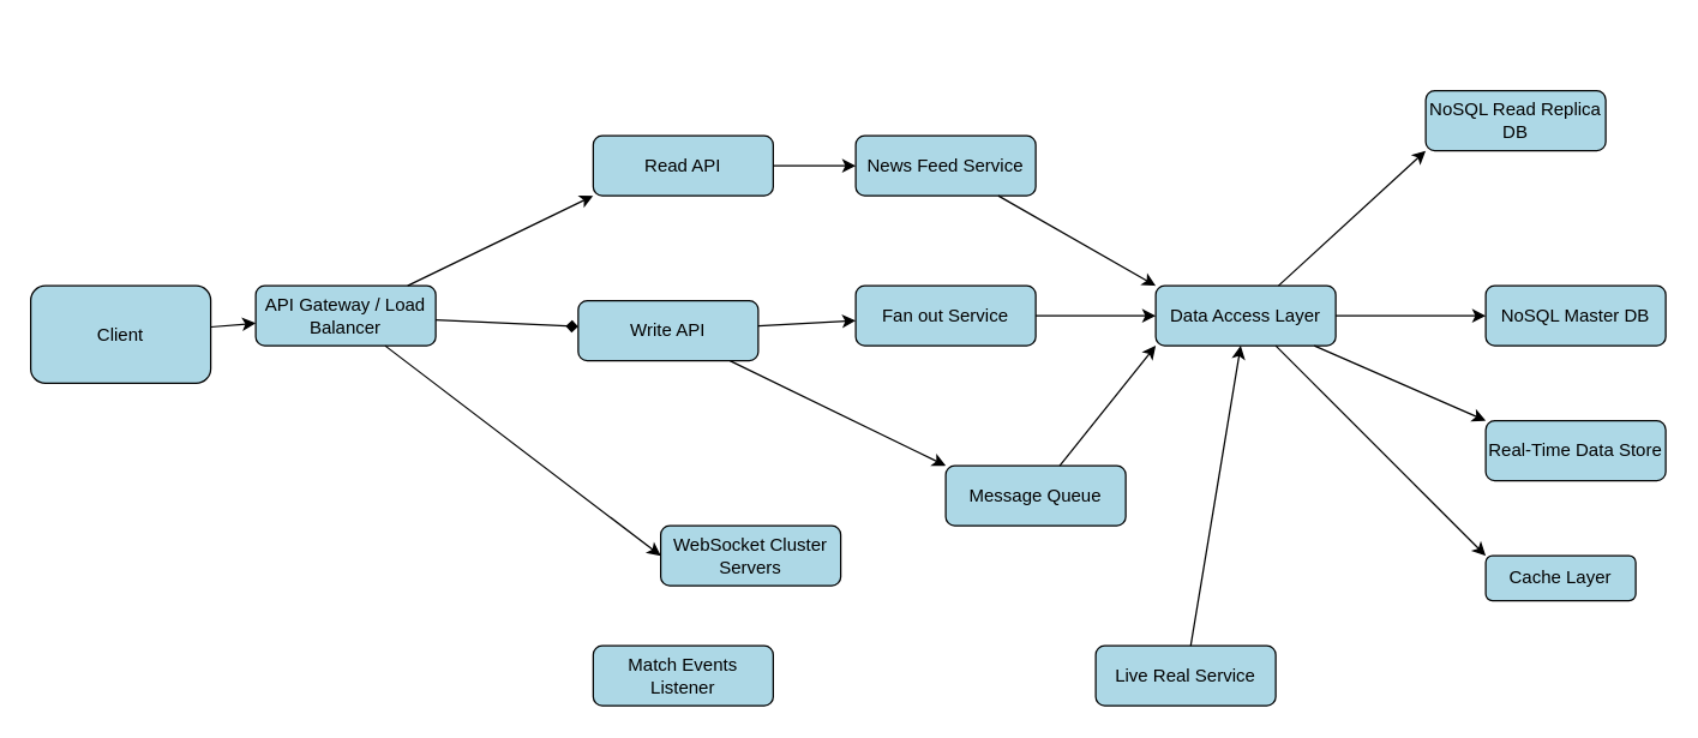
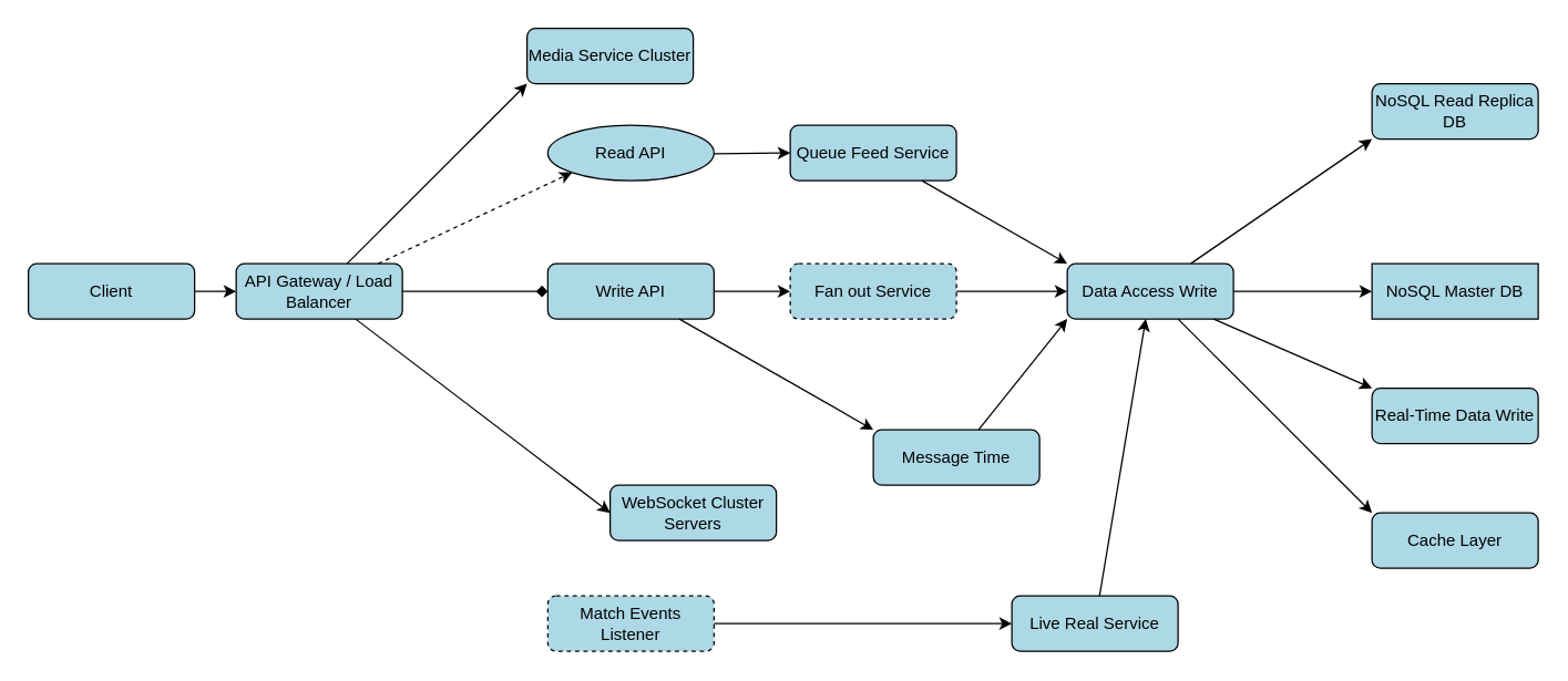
+ <mxCell id="8" value="Media Service Cluster" style="rounded=1;whiteSpace=wrap;html=1;fillColor=lightblue;strokeColor=black;" parent="1" vertex="1"><mxGeometry x="380" y="20" width="120" height="40" as="geometry" /></mxCell>
- <mxCell id="13" value="NoSQL Read Replica DB" style="rounded=1;whiteSpace=wrap;html=1;fillColor=lightblue;strokeColor=black;" parent="1" vertex="1"><mxGeometry x="950" y="60" width="120" height="40" as="geometry" /></mxCell>
+ <mxCell id="13" value="NoSQL Read Replica DB" style="rounded=1;whiteSpace=wrap;html=1;fillColor=lightblue;strokeColor=black;" parent="1" vertex="1"><mxGeometry x="990" y="60" width="120" height="40" as="geometry" /></mxCell>
- <mxCell id="4" value="Read API" style="rounded=1;whiteSpace=wrap;html=1;fillColor=lightblue;strokeColor=black;" parent="1" vertex="1"><mxGeometry x="395" y="90" width="120" height="40" as="geometry" /></mxCell>
+ <mxCell id="4" value="Read API" style="ellipse;whiteSpace=wrap;html=1;fillColor=lightblue;strokeColor=black;" parent="1" vertex="1"><mxGeometry x="395" y="90" width="120" height="40" as="geometry" /></mxCell>
- <mxCell id="9" value="News Feed Service" style="rounded=1;whiteSpace=wrap;html=1;fillColor=lightblue;strokeColor=black;" parent="1" vertex="1"><mxGeometry x="570" y="90" width="120" height="40" as="geometry" /></mxCell>
+ <mxCell id="9" value="Queue Feed Service" style="rounded=1;whiteSpace=wrap;html=1;fillColor=lightblue;strokeColor=black;" parent="1" vertex="1"><mxGeometry x="570" y="90" width="120" height="40" as="geometry" /></mxCell>
+ <mxCell id="22" style="entryX=0;entryY=1;entryDx=0;entryDy=0;" parent="1" source="3" target="8" edge="1"><mxGeometry relative="1" as="geometry" /></mxCell>
- <mxCell id="19" style="entryX=0;entryY=1;entryDx=0;entryDy=0;" parent="1" source="3" target="4" edge="1"><mxGeometry relative="1" as="geometry"><mxPoint x="390" y="140" as="targetPoint" /></mxGeometry></mxCell>
+ <mxCell id="19" style="entryX=0;entryY=1;entryDx=0;entryDy=0;dashed=1;" parent="1" source="3" target="4" edge="1"><mxGeometry relative="1" as="geometry"><mxPoint x="390" y="140" as="targetPoint" /></mxGeometry></mxCell>
- <mxCell id="10" value="Fan out Service" style="rounded=1;whiteSpace=wrap;html=1;fillColor=lightblue;strokeColor=black;" parent="1" vertex="1"><mxGeometry x="570" y="190" width="120" height="40" as="geometry" /></mxCell>
+ <mxCell id="10" value="Fan out Service" style="rounded=1;whiteSpace=wrap;html=1;fillColor=lightblue;strokeColor=black;dashed=1;" parent="1" vertex="1"><mxGeometry x="570" y="190" width="120" height="40" as="geometry" /></mxCell>
- <mxCell id="12" value="Data Access Layer" style="rounded=1;whiteSpace=wrap;html=1;fillColor=lightblue;strokeColor=black;" parent="1" vertex="1"><mxGeometry x="770" y="190" width="120" height="40" as="geometry" /></mxCell>
+ <mxCell id="12" value="Data Access Write" style="rounded=1;whiteSpace=wrap;html=1;fillColor=lightblue;strokeColor=black;" parent="1" vertex="1"><mxGeometry x="770" y="190" width="120" height="40" as="geometry" /></mxCell>
- <mxCell id="14" value="NoSQL Master DB" style="rounded=1;whiteSpace=wrap;html=1;fillColor=lightblue;strokeColor=black;" parent="1" vertex="1"><mxGeometry x="990" y="190" width="120" height="40" as="geometry" /></mxCell>
+ <mxCell id="14" value="NoSQL Master DB" style="whiteSpace=wrap;html=1;fillColor=lightblue;strokeColor=black;rounded=0;" parent="1" vertex="1"><mxGeometry x="990" y="190" width="120" height="40" as="geometry" /></mxCell>
- <mxCell id="5" value="Write API" style="rounded=1;whiteSpace=wrap;html=1;fillColor=lightblue;strokeColor=black;" parent="1" vertex="1"><mxGeometry x="385" y="200" width="120" height="40" as="geometry" /></mxCell>
+ <mxCell id="5" value="Write API" style="rounded=1;whiteSpace=wrap;html=1;fillColor=lightblue;strokeColor=black;" parent="1" vertex="1"><mxGeometry x="395" y="190" width="120" height="40" as="geometry" /></mxCell>
- <mxCell id="2" value="Client" style="rounded=1;whiteSpace=wrap;html=1;fillColor=lightblue;strokeColor=black;" parent="1" vertex="1"><mxGeometry x="20" y="190" width="120" height="65" as="geometry" /></mxCell>
+ <mxCell id="2" value="Client" style="rounded=1;whiteSpace=wrap;html=1;fillColor=lightblue;strokeColor=black;" parent="1" vertex="1"><mxGeometry x="20" y="190" width="120" height="40" as="geometry" /></mxCell>
- <mxCell id="15" value="Real-Time Data Store" style="rounded=1;whiteSpace=wrap;html=1;fillColor=lightblue;strokeColor=black;" parent="1" vertex="1"><mxGeometry x="990" y="280" width="120" height="40" as="geometry" /></mxCell>
+ <mxCell id="15" value="Real-Time Data Write" style="rounded=1;whiteSpace=wrap;html=1;fillColor=lightblue;strokeColor=black;" parent="1" vertex="1"><mxGeometry x="990" y="280" width="120" height="40" as="geometry" /></mxCell>
- <mxCell id="17" value="Message Queue" style="rounded=1;whiteSpace=wrap;html=1;fillColor=lightblue;strokeColor=black;" parent="1" vertex="1"><mxGeometry x="630" y="310" width="120" height="40" as="geometry" /></mxCell>
+ <mxCell id="17" value="Message Time" style="rounded=1;whiteSpace=wrap;html=1;fillColor=lightblue;strokeColor=black;" parent="1" vertex="1"><mxGeometry x="630" y="310" width="120" height="40" as="geometry" /></mxCell>
- <mxCell id="16" value="Cache Layer" style="rounded=1;whiteSpace=wrap;html=1;fillColor=lightblue;strokeColor=black;" parent="1" vertex="1"><mxGeometry x="990" y="370" width="100" height="30" as="geometry" /></mxCell>
+ <mxCell id="16" value="Cache Layer" style="rounded=1;whiteSpace=wrap;html=1;fillColor=lightblue;strokeColor=black;" parent="1" vertex="1"><mxGeometry x="990" y="370" width="120" height="40" as="geometry" /></mxCell>
- <mxCell id="25" parent="1" source="6" target="3" edge="1" style=";"><mxGeometry relative="1" as="geometry" /></mxCell>
+ <mxCell id="25" parent="1" source="6" target="11" edge="1"><mxGeometry relative="1" as="geometry" /></mxCell>
- <mxCell id="6" value="Match Events Listener" style="rounded=1;whiteSpace=wrap;html=1;fillColor=lightblue;strokeColor=black;" parent="1" vertex="1"><mxGeometry x="395" y="430" width="120" height="40" as="geometry" /></mxCell>
+ <mxCell id="6" value="Match Events Listener" style="rounded=1;whiteSpace=wrap;html=1;fillColor=lightblue;strokeColor=black;dashed=1;" parent="1" vertex="1"><mxGeometry x="395" y="430" width="120" height="40" as="geometry" /></mxCell>
